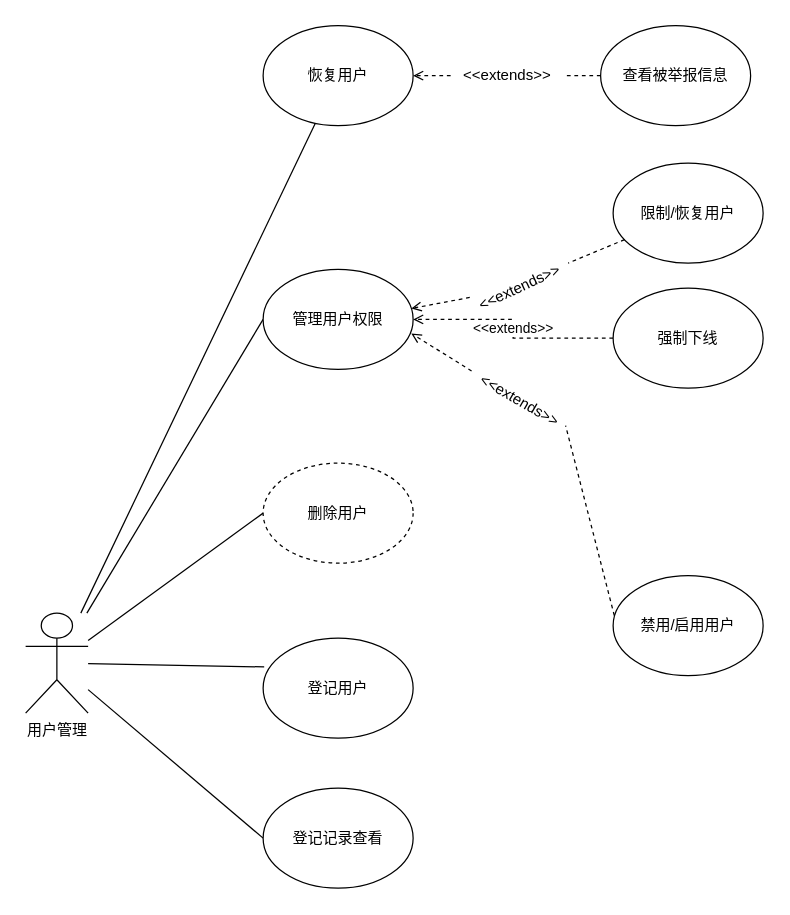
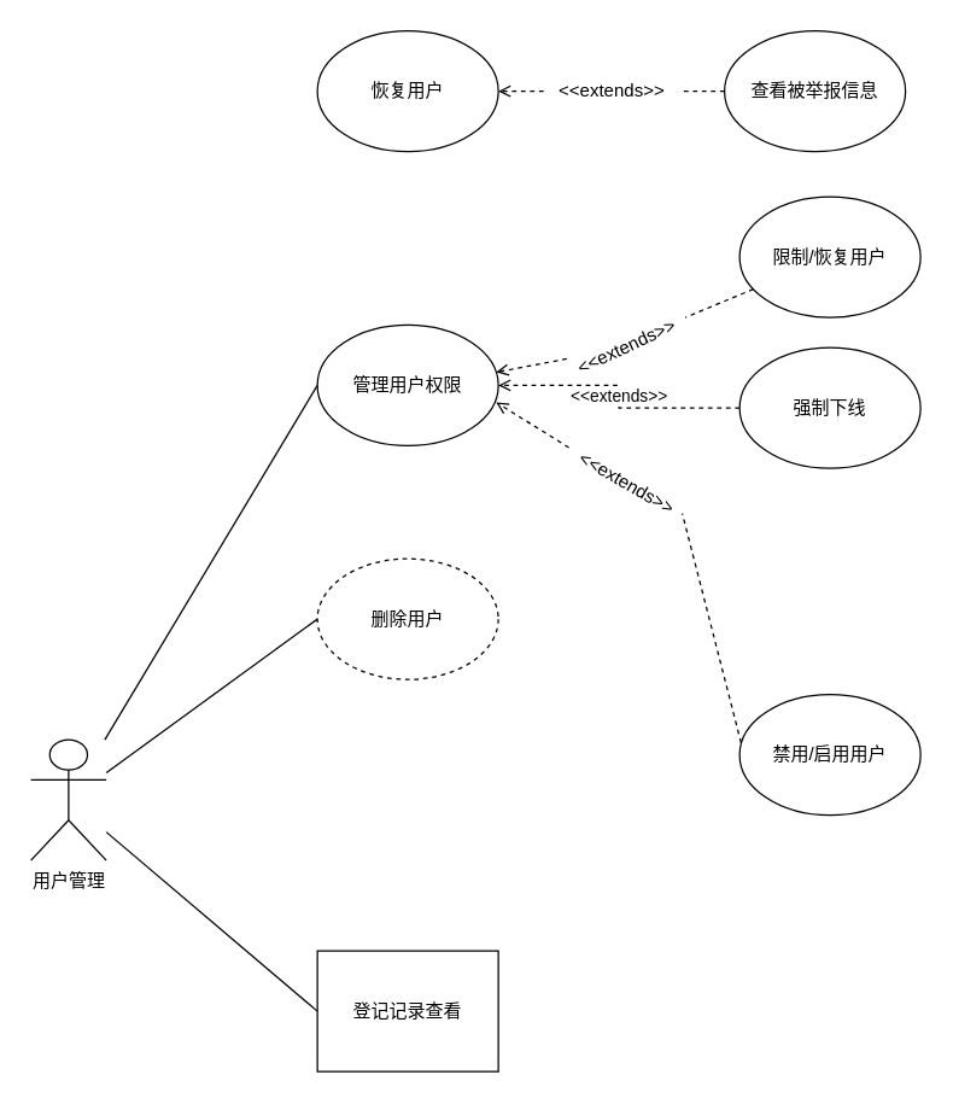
- <mxCell id="3" style="edgeStyle=none;rounded=0;orthogonalLoop=1;jettySize=auto;html=1;endArrow=none;endFill=0;" parent="1" source="6" target="7" edge="1"><mxGeometry relative="1" as="geometry" /></mxCell>
- <mxCell id="5" style="edgeStyle=none;rounded=0;orthogonalLoop=1;jettySize=auto;html=1;startArrow=none;startFill=0;endArrow=none;endFill=0;entryX=0.007;entryY=0.288;entryDx=0;entryDy=0;entryPerimeter=0;" parent="1" source="6" target="16" edge="1"><mxGeometry relative="1" as="geometry"><mxPoint x="200" y="610" as="targetPoint" /></mxGeometry></mxCell>
- <mxCell id="16" value="登记用户" style="ellipse;whiteSpace=wrap;html=1;" parent="1" vertex="1"><mxGeometry x="210" y="510" width="120" height="80" as="geometry" /></mxCell>
- <mxCell id="26" value="登记记录查看" style="ellipse;whiteSpace=wrap;html=1;" vertex="1" parent="1"><mxGeometry x="210" y="630" width="120" height="80" as="geometry" /></mxCell>
+ <mxCell id="26" value="登记记录查看" style="whiteSpace=wrap;html=1;rounded=0;" vertex="1" parent="1"><mxGeometry x="210" y="630" width="120" height="80" as="geometry" /></mxCell>
